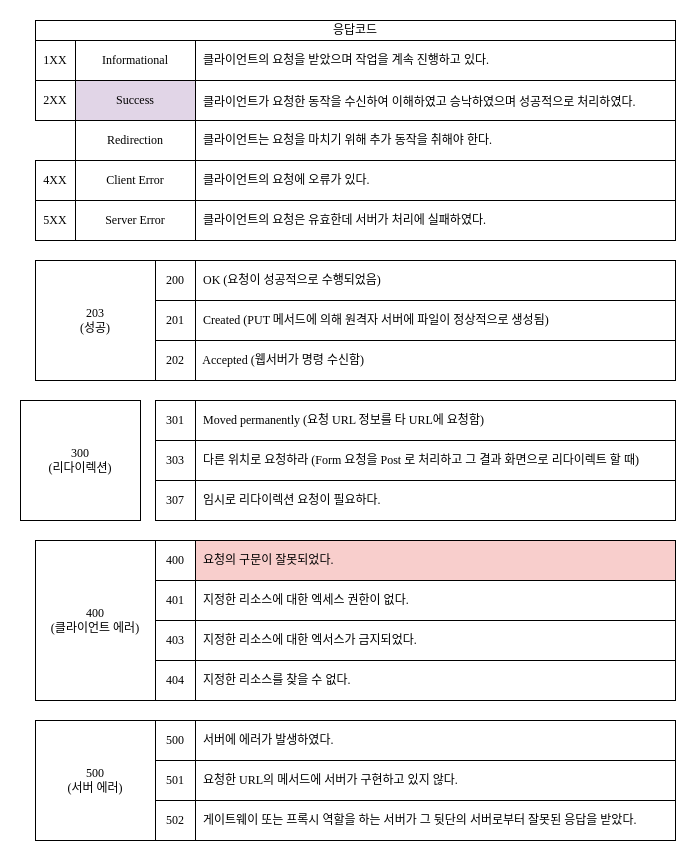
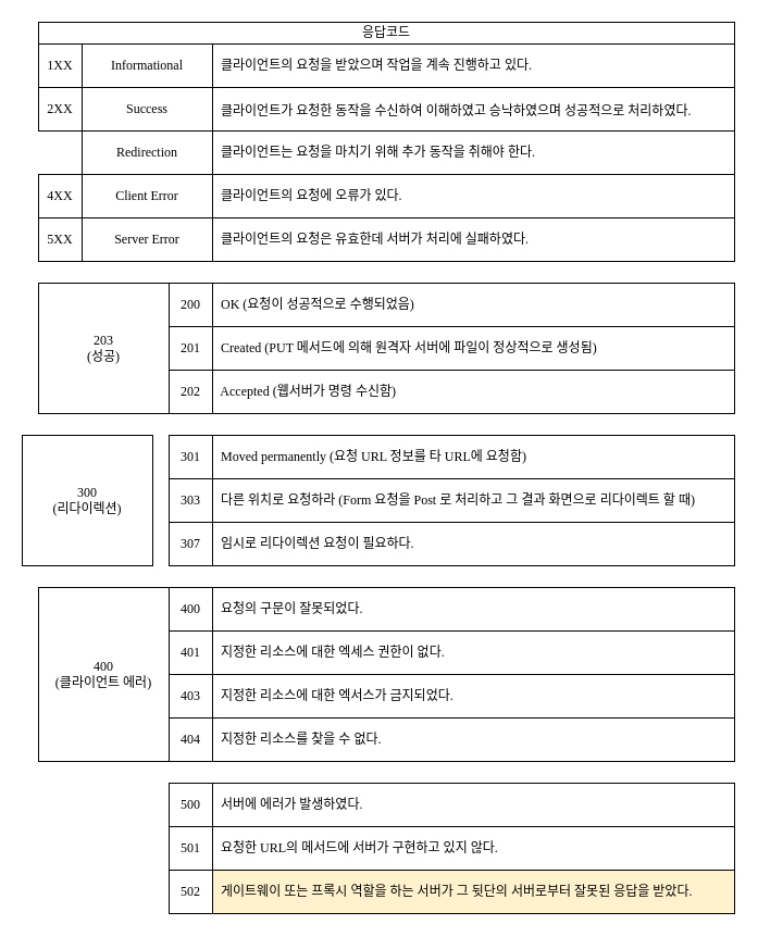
- <mxCell id="15" value="Success" style="rounded=0;whiteSpace=wrap;html=1;fontFamily=a고딕14;fillColor=#e1d5e7;" vertex="1" parent="1"><mxGeometry x="75" y="80" width="120" height="40" as="geometry" /></mxCell>
+ <mxCell id="15" value="Success" style="rounded=0;whiteSpace=wrap;html=1;fontFamily=a고딕14;" vertex="1" parent="1"><mxGeometry x="75" y="80" width="120" height="40" as="geometry" /></mxCell>
- <mxCell id="32" value="&amp;nbsp; 요청의 구문이 잘못되었다." style="rounded=0;whiteSpace=wrap;html=1;fontFamily=a고딕14;align=left;fillColor=#f8cecc;" vertex="1" parent="1"><mxGeometry x="195" y="540" width="480" height="40" as="geometry" /></mxCell>
+ <mxCell id="32" value="&amp;nbsp; 요청의 구문이 잘못되었다." style="rounded=0;whiteSpace=wrap;html=1;fontFamily=a고딕14;align=left;" vertex="1" parent="1"><mxGeometry x="195" y="540" width="480" height="40" as="geometry" /></mxCell>
- <mxCell id="40" value="500&lt;br&gt;(서버 에러)" style="rounded=0;whiteSpace=wrap;html=1;fontFamily=a고딕14;" vertex="1" parent="1"><mxGeometry x="35" y="720" width="120" height="120" as="geometry" /></mxCell>
- <mxCell id="46" value="&amp;nbsp; 게이트웨이 또는 프록시 역할을 하는 서버가 그 뒷단의 서버로부터 잘못된 응답을 받았다." style="rounded=0;whiteSpace=wrap;html=1;fontFamily=a고딕14;align=left;" vertex="1" parent="1"><mxGeometry x="195" y="800" width="480" height="40" as="geometry" /></mxCell>
+ <mxCell id="46" value="&amp;nbsp; 게이트웨이 또는 프록시 역할을 하는 서버가 그 뒷단의 서버로부터 잘못된 응답을 받았다." style="rounded=0;whiteSpace=wrap;html=1;fontFamily=a고딕14;align=left;fillColor=#fff2cc;" vertex="1" parent="1"><mxGeometry x="195" y="800" width="480" height="40" as="geometry" /></mxCell>
